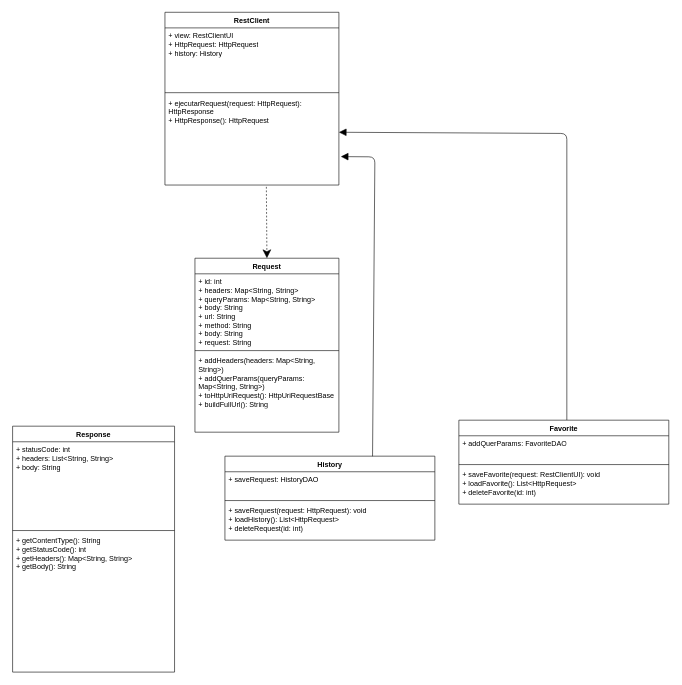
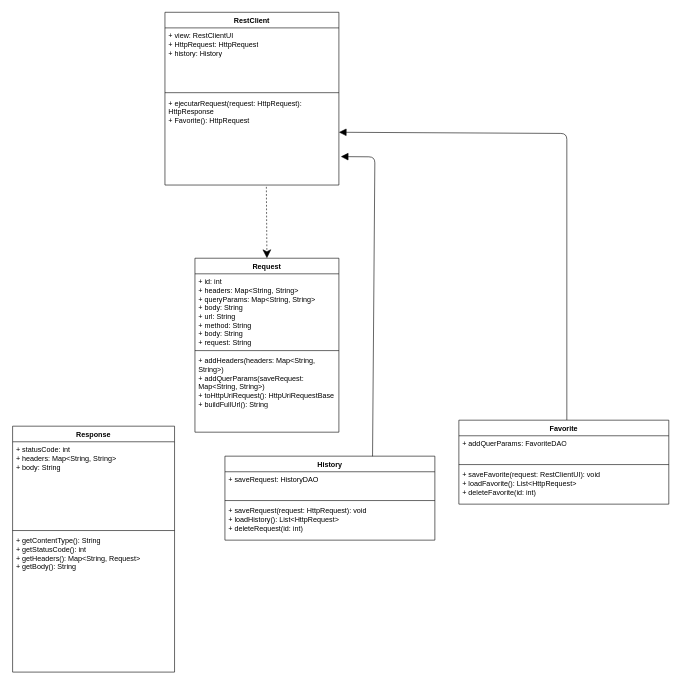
- <mxCell id="6" value="+ ejecutarRequest(request: HttpRequest): HttpResponse&lt;br style=&quot;&quot;&gt;+ HttpResponse():&amp;nbsp;HttpRequest" style="text;strokeColor=none;fillColor=none;align=left;verticalAlign=top;spacingLeft=4;spacingRight=4;overflow=hidden;rotatable=0;points=[[0,0.5],[1,0.5]];portConstraint=eastwest;whiteSpace=wrap;html=1;" parent="3" vertex="1"><mxGeometry y="138" width="290" height="150" as="geometry" /></mxCell>
+ <mxCell id="6" value="+ ejecutarRequest(request: HttpRequest): HttpResponse&lt;br style=&quot;&quot;&gt;+ Favorite():&amp;nbsp;HttpRequest" style="text;strokeColor=none;fillColor=none;align=left;verticalAlign=top;spacingLeft=4;spacingRight=4;overflow=hidden;rotatable=0;points=[[0,0.5],[1,0.5]];portConstraint=eastwest;whiteSpace=wrap;html=1;" parent="3" vertex="1"><mxGeometry y="138" width="290" height="150" as="geometry" /></mxCell>
- <mxCell id="10" value="&lt;div&gt;+ addHeaders(&lt;span style=&quot;background-color: initial;&quot;&gt;headers: Map&amp;lt;String, String&amp;gt;&lt;/span&gt;&lt;span style=&quot;background-color: initial;&quot;&gt;)&lt;/span&gt;&lt;/div&gt;&lt;div&gt;+ addQuerParams(&lt;span style=&quot;background-color: initial;&quot;&gt;queryParams: Map&amp;lt;String, String&amp;gt;&lt;/span&gt;&lt;span style=&quot;background-color: initial;&quot;&gt;)&lt;/span&gt;&lt;span style=&quot;background-color: initial;&quot;&gt;&lt;br&gt;&lt;/span&gt;&lt;/div&gt;&lt;div&gt;+ toHttpUriRequest(): HttpUriRequestBase&lt;/div&gt;&lt;div&gt;+ buildFullUrl(): String&lt;/div&gt;" style="text;strokeColor=none;fillColor=none;align=left;verticalAlign=top;spacingLeft=4;spacingRight=4;overflow=hidden;rotatable=0;points=[[0,0.5],[1,0.5]];portConstraint=eastwest;whiteSpace=wrap;html=1;" parent="7" vertex="1"><mxGeometry y="158" width="240" height="132" as="geometry" /></mxCell>
+ <mxCell id="10" value="&lt;div&gt;+ addHeaders(&lt;span style=&quot;background-color: initial;&quot;&gt;headers: Map&amp;lt;String, String&amp;gt;&lt;/span&gt;&lt;span style=&quot;background-color: initial;&quot;&gt;)&lt;/span&gt;&lt;/div&gt;&lt;div&gt;+ addQuerParams(&lt;span style=&quot;background-color: initial;&quot;&gt;saveRequest: Map&amp;lt;String, String&amp;gt;&lt;/span&gt;&lt;span style=&quot;background-color: initial;&quot;&gt;)&lt;/span&gt;&lt;span style=&quot;background-color: initial;&quot;&gt;&lt;br&gt;&lt;/span&gt;&lt;/div&gt;&lt;div&gt;+ toHttpUriRequest(): HttpUriRequestBase&lt;/div&gt;&lt;div&gt;+ buildFullUrl(): String&lt;/div&gt;" style="text;strokeColor=none;fillColor=none;align=left;verticalAlign=top;spacingLeft=4;spacingRight=4;overflow=hidden;rotatable=0;points=[[0,0.5],[1,0.5]];portConstraint=eastwest;whiteSpace=wrap;html=1;" parent="7" vertex="1"><mxGeometry y="158" width="240" height="132" as="geometry" /></mxCell>
- <mxCell id="13" value="&lt;div&gt;+ statusCode: int&lt;/div&gt;&lt;div&gt;+ headers: List&amp;lt;String, String&amp;gt;&lt;/div&gt;&lt;div&gt;&lt;span style=&quot;background-color: initial;&quot;&gt;+ body: String&lt;/span&gt;&lt;br&gt;&lt;/div&gt;&lt;div&gt;&lt;br&gt;&lt;/div&gt;" style="text;strokeColor=none;fillColor=none;align=left;verticalAlign=top;spacingLeft=4;spacingRight=4;overflow=hidden;rotatable=0;points=[[0,0.5],[1,0.5]];portConstraint=eastwest;whiteSpace=wrap;html=1;" parent="12" vertex="1"><mxGeometry y="26" width="270" height="144" as="geometry" /></mxCell>
+ <mxCell id="13" value="&lt;div&gt;+ statusCode: int&lt;/div&gt;&lt;div&gt;+ headers: Map&amp;lt;String, String&amp;gt;&lt;/div&gt;&lt;div&gt;&lt;span style=&quot;background-color: initial;&quot;&gt;+ body: String&lt;/span&gt;&lt;br&gt;&lt;/div&gt;&lt;div&gt;&lt;br&gt;&lt;/div&gt;" style="text;strokeColor=none;fillColor=none;align=left;verticalAlign=top;spacingLeft=4;spacingRight=4;overflow=hidden;rotatable=0;points=[[0,0.5],[1,0.5]];portConstraint=eastwest;whiteSpace=wrap;html=1;" parent="12" vertex="1"><mxGeometry y="26" width="270" height="144" as="geometry" /></mxCell>
- <mxCell id="15" value="&lt;div&gt;&lt;span style=&quot;background-color: initial;&quot;&gt;+ getContentType(): String&lt;/span&gt;&lt;br&gt;&lt;/div&gt;&lt;div&gt;+ getStatusCode(): int&lt;br&gt;&lt;/div&gt;&lt;div&gt;+ getHeaders(): Map&amp;lt;String, String&amp;gt;&lt;/div&gt;&lt;div&gt;+&amp;nbsp;&lt;span style=&quot;background-color: initial;&quot;&gt;getBody(): String&lt;/span&gt;&lt;/div&gt;" style="text;strokeColor=none;fillColor=none;align=left;verticalAlign=top;spacingLeft=4;spacingRight=4;overflow=hidden;rotatable=0;points=[[0,0.5],[1,0.5]];portConstraint=eastwest;whiteSpace=wrap;html=1;" parent="12" vertex="1"><mxGeometry y="178" width="270" height="232" as="geometry" /></mxCell>
+ <mxCell id="15" value="&lt;div&gt;&lt;span style=&quot;background-color: initial;&quot;&gt;+ getContentType(): String&lt;/span&gt;&lt;br&gt;&lt;/div&gt;&lt;div&gt;+ getStatusCode(): int&lt;br&gt;&lt;/div&gt;&lt;div&gt;+ getHeaders(): Map&amp;lt;String, Request&amp;gt;&lt;/div&gt;&lt;div&gt;+&amp;nbsp;&lt;span style=&quot;background-color: initial;&quot;&gt;getBody(): String&lt;/span&gt;&lt;/div&gt;" style="text;strokeColor=none;fillColor=none;align=left;verticalAlign=top;spacingLeft=4;spacingRight=4;overflow=hidden;rotatable=0;points=[[0,0.5],[1,0.5]];portConstraint=eastwest;whiteSpace=wrap;html=1;" parent="12" vertex="1"><mxGeometry y="178" width="270" height="232" as="geometry" /></mxCell>
